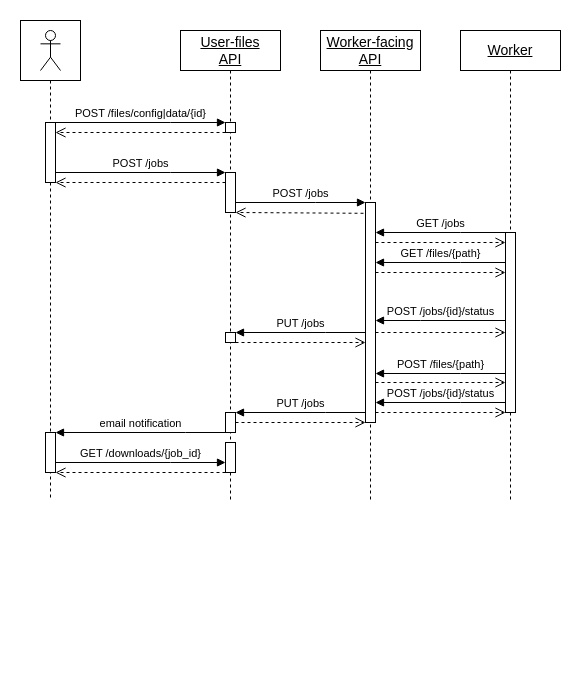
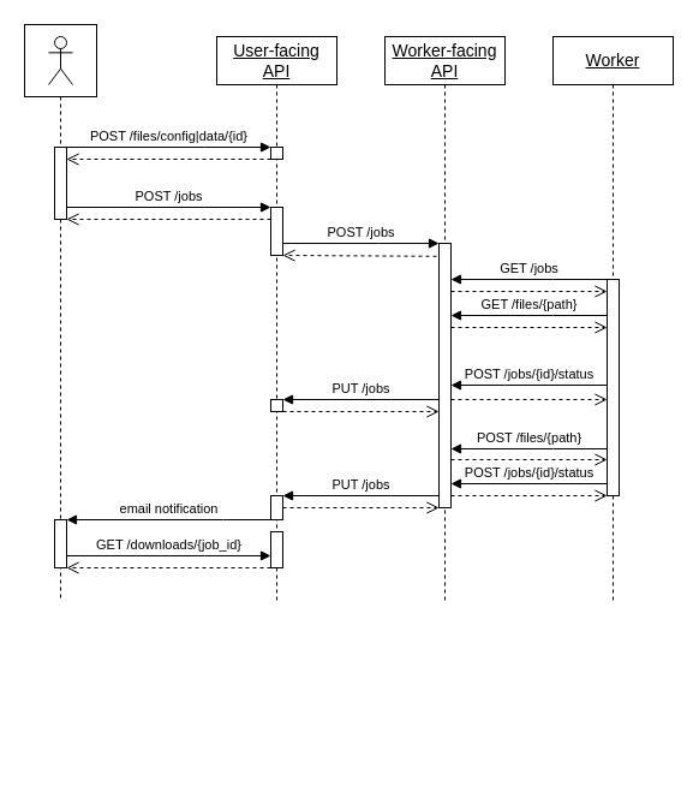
- <mxCell id="4" value="&lt;div style=&quot;font-size: 14px;&quot;&gt;&lt;font style=&quot;font-size: 14px;&quot;&gt;&lt;u&gt;User-files&lt;/u&gt;&lt;/font&gt;&lt;/div&gt;&lt;div style=&quot;font-size: 14px;&quot;&gt;&lt;font style=&quot;font-size: 14px;&quot;&gt;&lt;u&gt;API&lt;br&gt;&lt;/u&gt;&lt;/font&gt;&lt;/div&gt;" style="shape=umlLifeline;perimeter=lifelinePerimeter;whiteSpace=wrap;html=1;container=0;dropTarget=0;collapsible=0;recursiveResize=0;outlineConnect=0;portConstraint=eastwest;newEdgeStyle={&quot;edgeStyle&quot;:&quot;elbowEdgeStyle&quot;,&quot;elbow&quot;:&quot;vertical&quot;,&quot;curved&quot;:0,&quot;rounded&quot;:0};" vertex="1" parent="1"><mxGeometry x="180" y="30" width="100" height="470" as="geometry" /></mxCell>
+ <mxCell id="4" value="&lt;div style=&quot;font-size: 14px;&quot;&gt;&lt;font style=&quot;font-size: 14px;&quot;&gt;&lt;u&gt;User-facing&lt;/u&gt;&lt;/font&gt;&lt;/div&gt;&lt;div style=&quot;font-size: 14px;&quot;&gt;&lt;font style=&quot;font-size: 14px;&quot;&gt;&lt;u&gt;API&lt;br&gt;&lt;/u&gt;&lt;/font&gt;&lt;/div&gt;" style="shape=umlLifeline;perimeter=lifelinePerimeter;whiteSpace=wrap;html=1;container=0;dropTarget=0;collapsible=0;recursiveResize=0;outlineConnect=0;portConstraint=eastwest;newEdgeStyle={&quot;edgeStyle&quot;:&quot;elbowEdgeStyle&quot;,&quot;elbow&quot;:&quot;vertical&quot;,&quot;curved&quot;:0,&quot;rounded&quot;:0};" vertex="1" parent="1"><mxGeometry x="180" y="30" width="100" height="470" as="geometry" /></mxCell>
